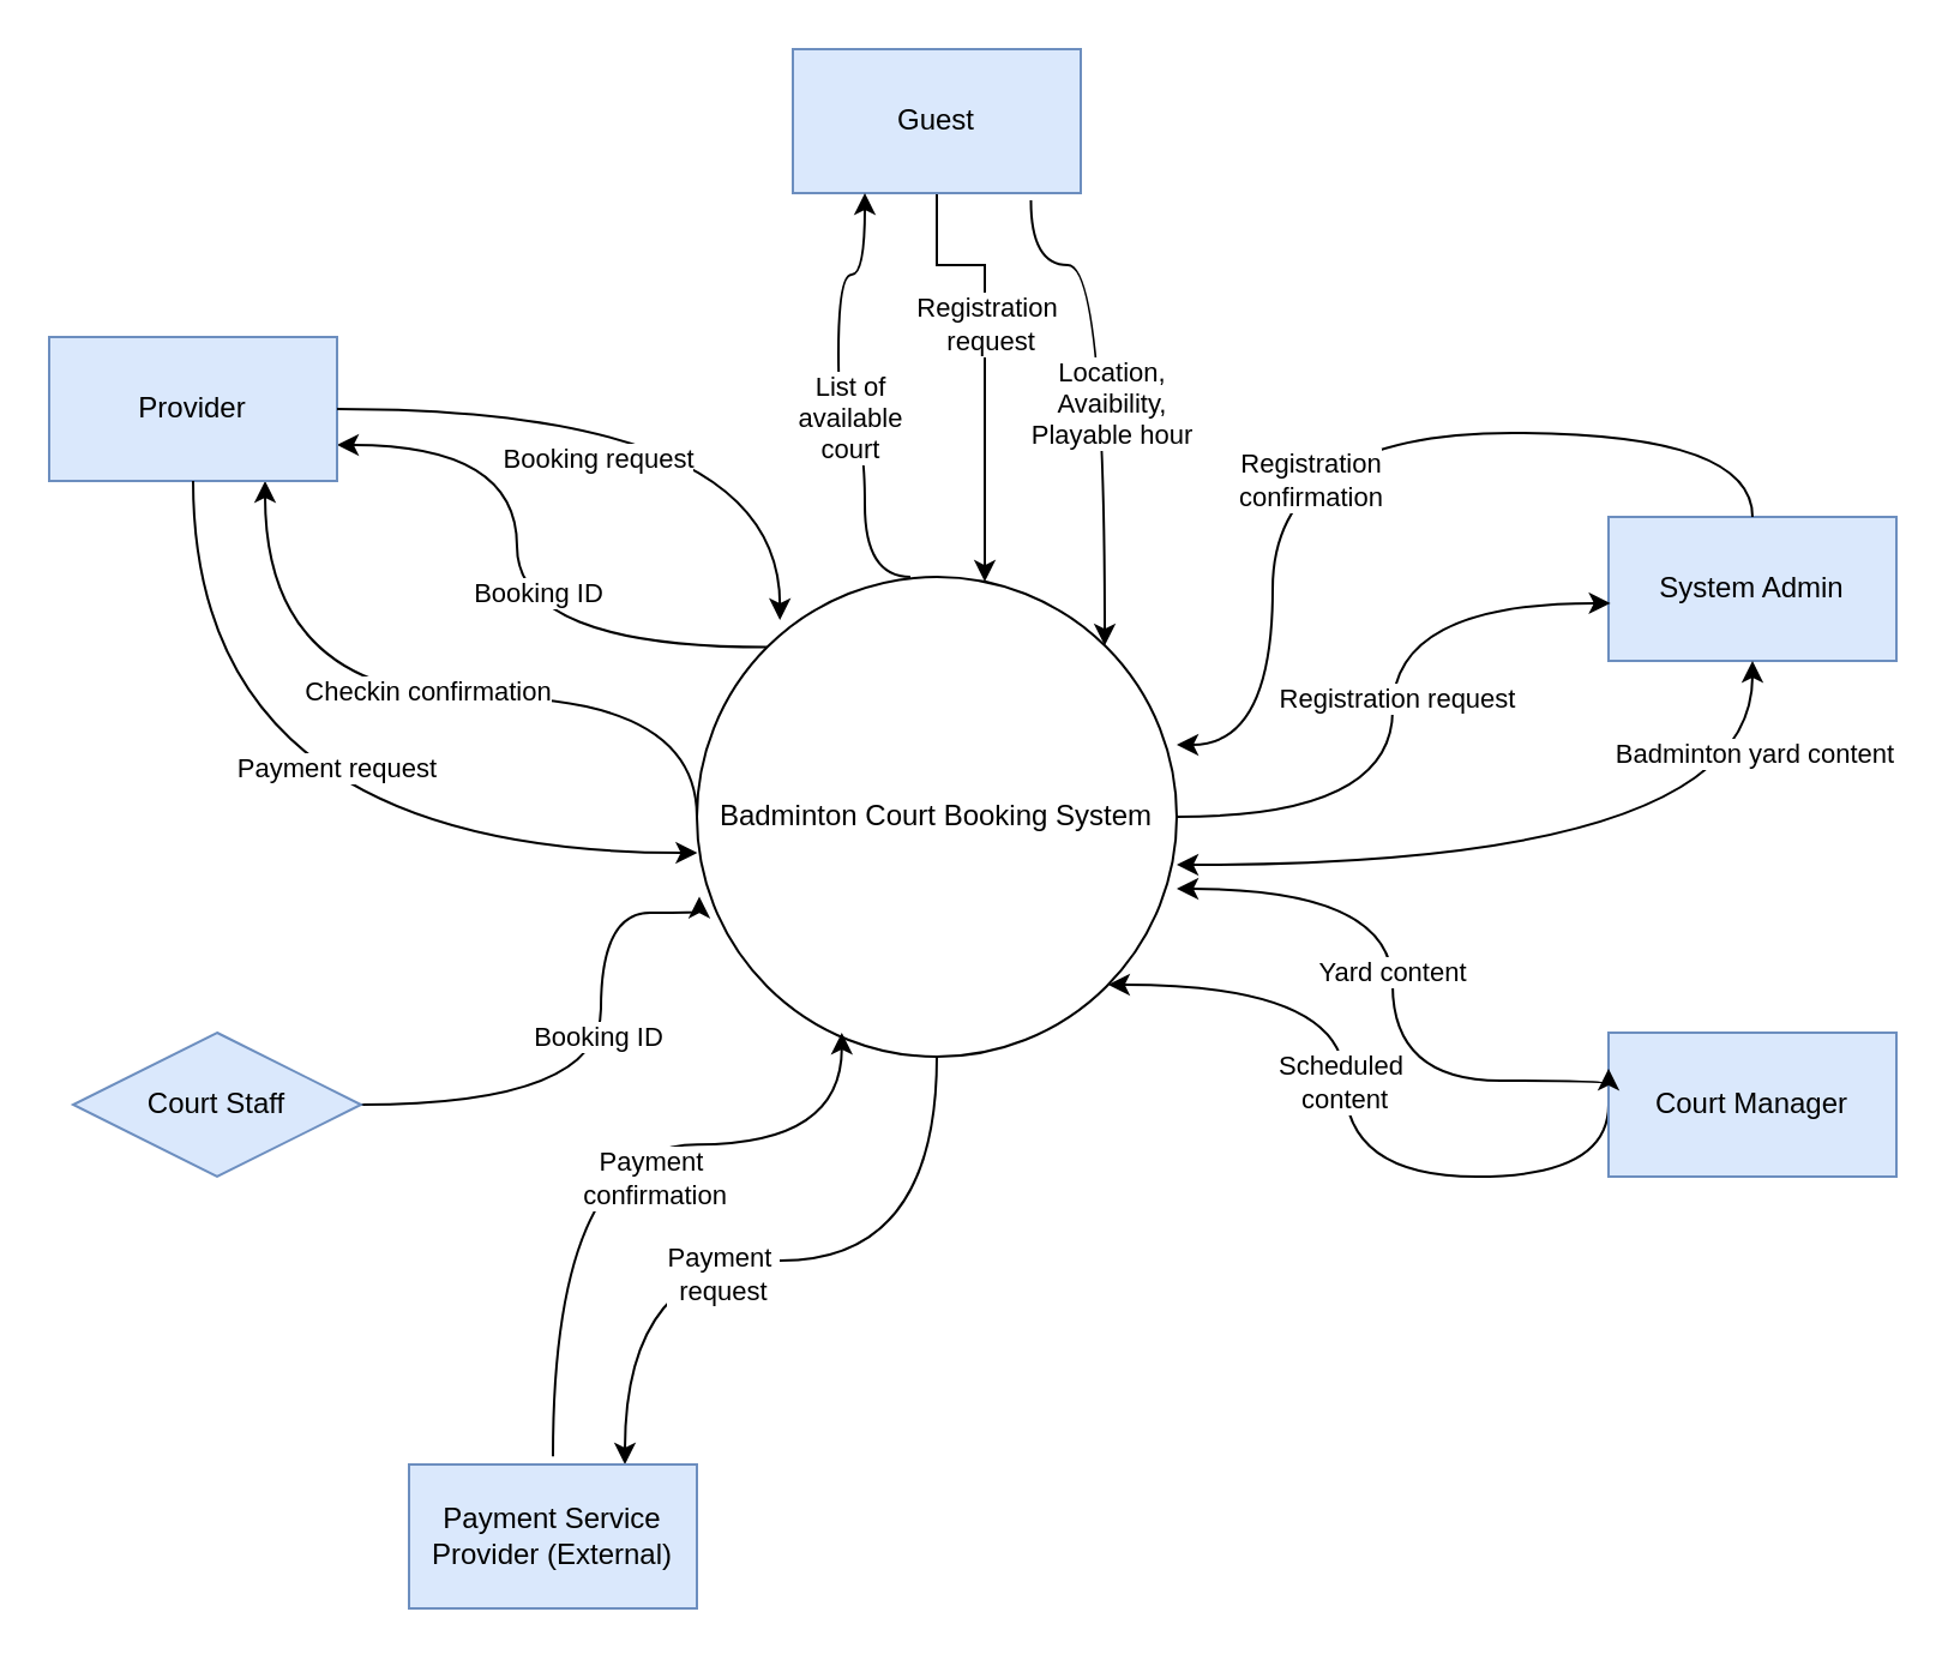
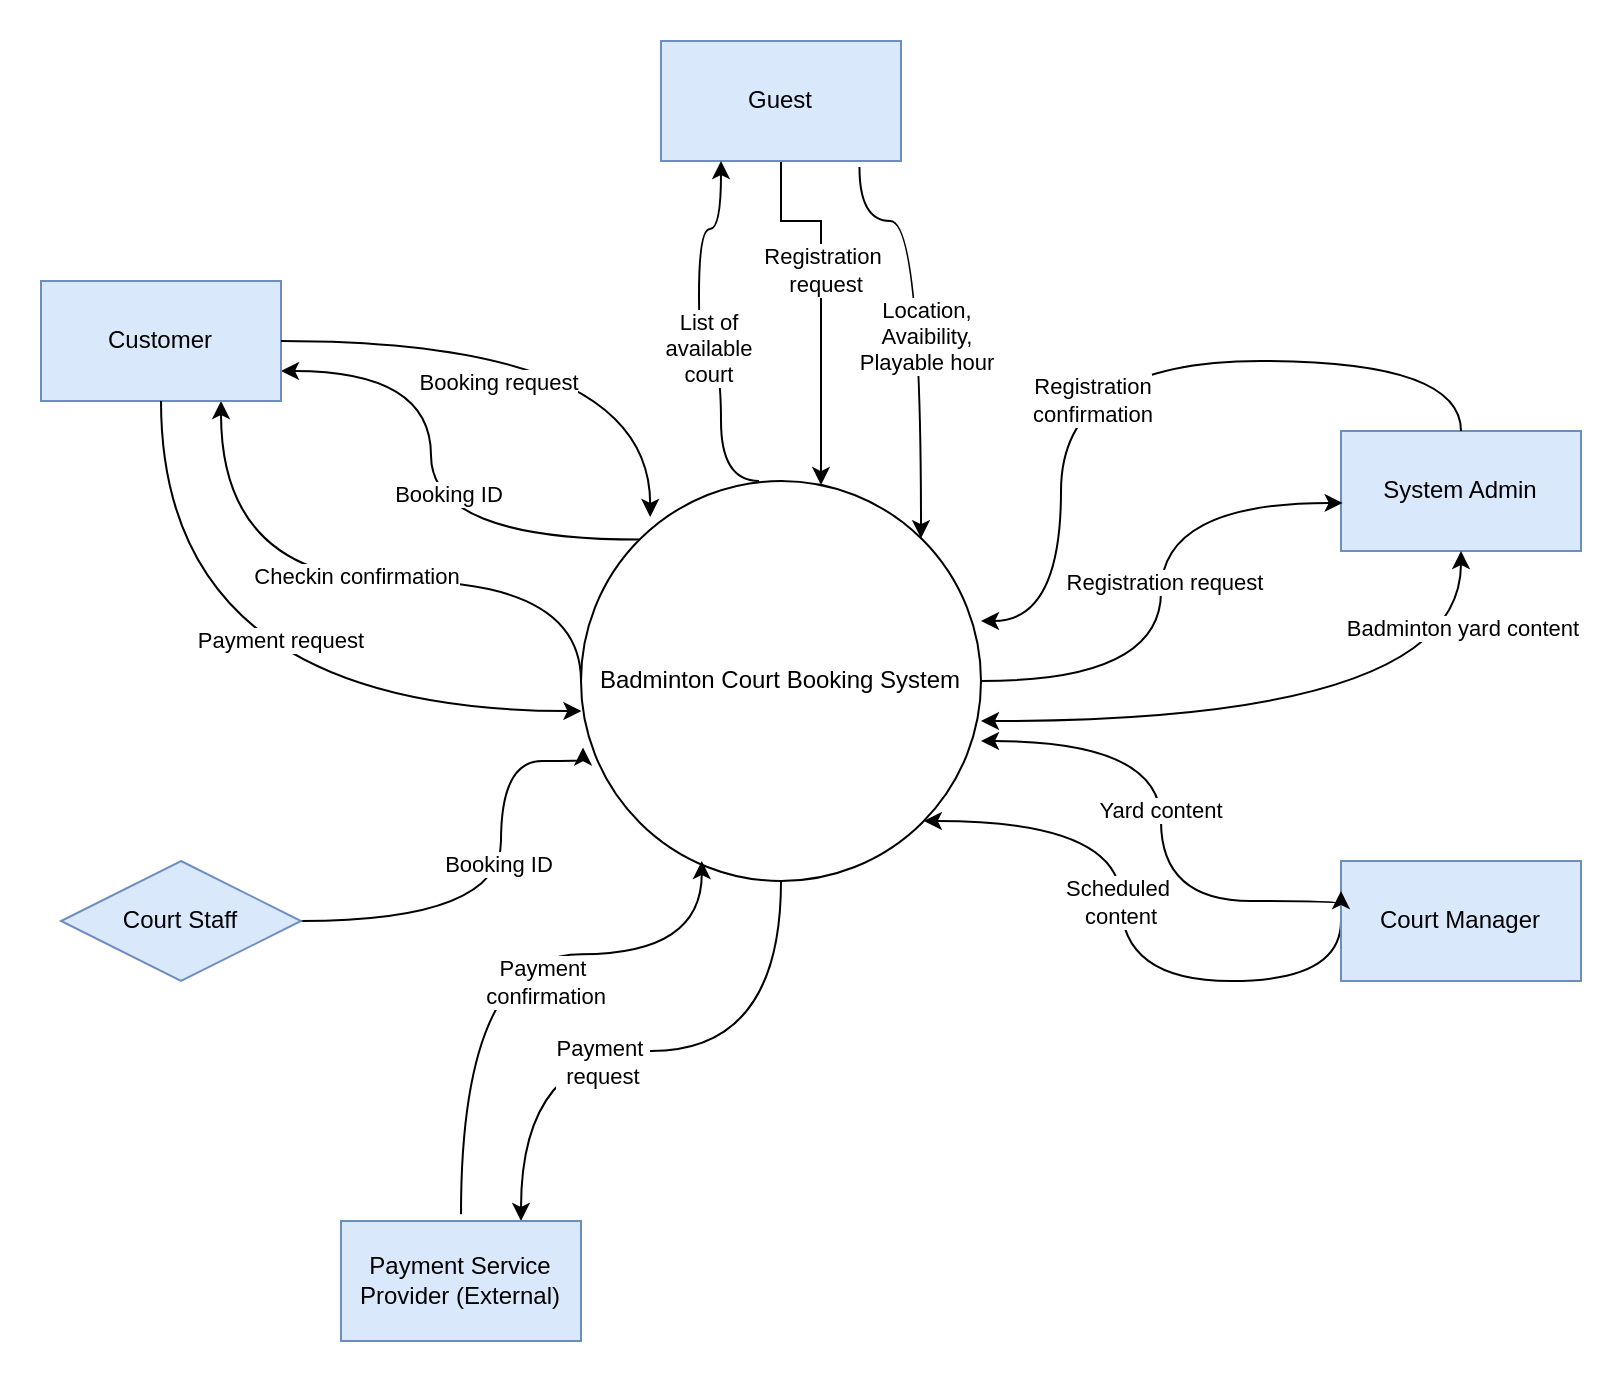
- <mxCell id="14" value="Provider" style="rounded=0;whiteSpace=wrap;html=1;fillColor=#dae8fc;strokeColor=#6c8ebf;" parent="1" vertex="1"><mxGeometry x="20" y="140" width="120" height="60" as="geometry" /></mxCell>
+ <mxCell id="14" value="Customer" style="rounded=0;whiteSpace=wrap;html=1;fillColor=#dae8fc;strokeColor=#6c8ebf;" parent="1" vertex="1"><mxGeometry x="20" y="140" width="120" height="60" as="geometry" /></mxCell>
